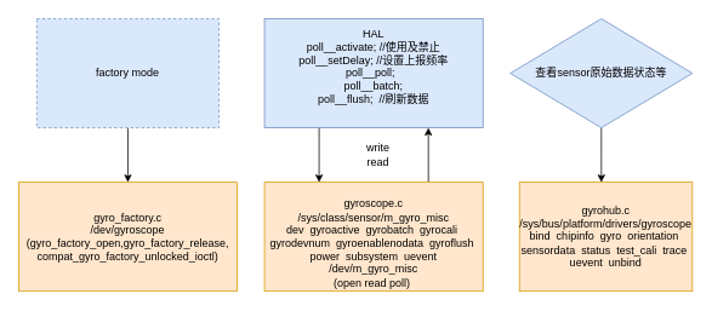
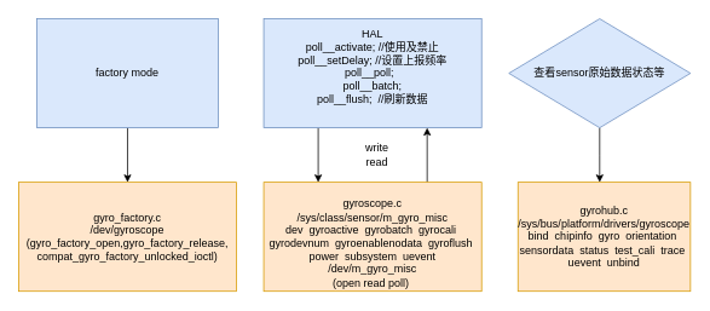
- <mxCell id="7" value="factory mode" style="rounded=0;whiteSpace=wrap;html=1;fillColor=#dae8fc;strokeColor=#6c8ebf;dashed=1;" vertex="1" parent="1"><mxGeometry x="40" y="20" width="200" height="120" as="geometry" /></mxCell>
+ <mxCell id="7" value="factory mode" style="rounded=0;whiteSpace=wrap;html=1;fillColor=#dae8fc;strokeColor=#6c8ebf;" vertex="1" parent="1"><mxGeometry x="40" y="20" width="200" height="120" as="geometry" /></mxCell>
